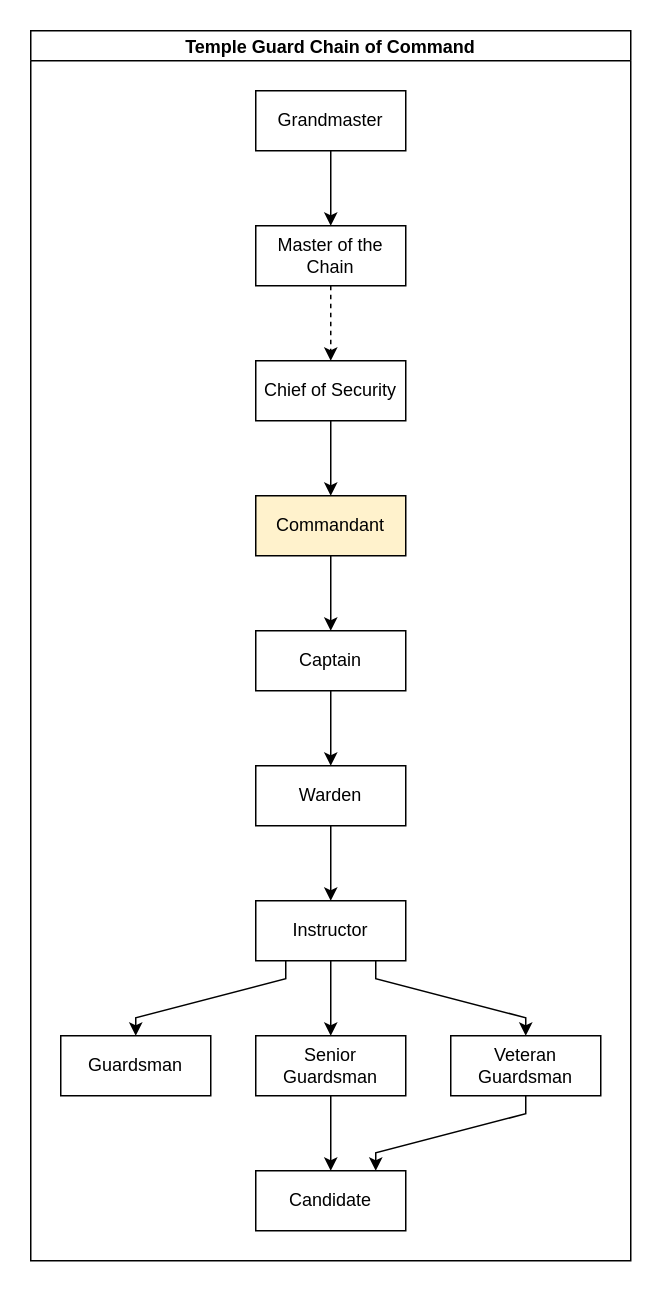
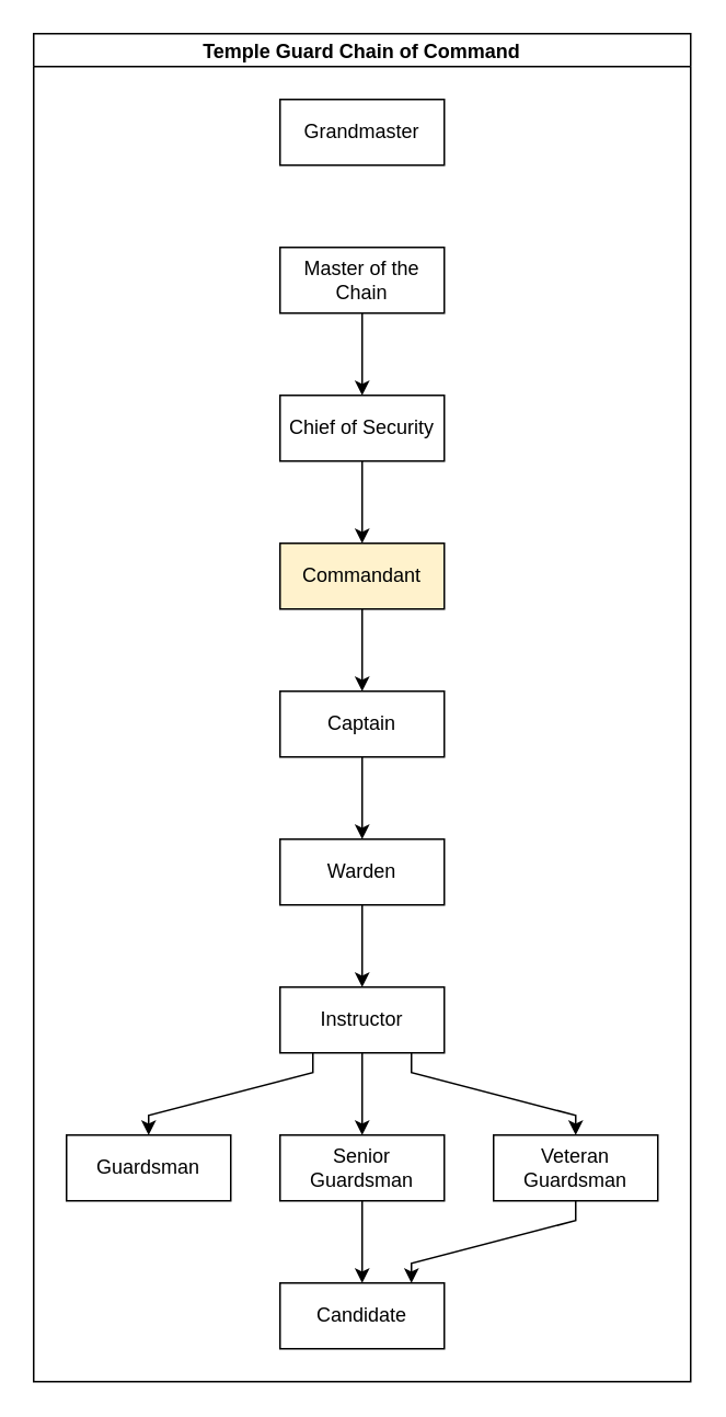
- <mxCell id="4" value="" style="edgeStyle=orthogonalEdgeStyle;rounded=0;orthogonalLoop=1;jettySize=auto;html=1;noEdgeStyle=1;orthogonal=1;" edge="1" source="3" target="5" parent="2"><mxGeometry relative="1" as="geometry"><Array as="points"><mxPoint x="200" y="92" /><mxPoint x="200" y="118" /></Array></mxGeometry></mxCell>
- <mxCell id="6" value="" style="edgeStyle=orthogonalEdgeStyle;rounded=0;orthogonalLoop=1;jettySize=auto;html=1;noEdgeStyle=1;orthogonal=1;dashed=1;" edge="1" target="7" source="5" parent="2"><mxGeometry relative="1" as="geometry"><mxPoint x="769" y="1365" as="sourcePoint" /><Array as="points"><mxPoint x="200" y="182" /><mxPoint x="200" y="208" /></Array></mxGeometry></mxCell>
+ <mxCell id="6" value="" style="edgeStyle=orthogonalEdgeStyle;rounded=0;orthogonalLoop=1;jettySize=auto;html=1;noEdgeStyle=1;orthogonal=1;" edge="1" target="7" source="5" parent="2"><mxGeometry relative="1" as="geometry"><mxPoint x="769" y="1365" as="sourcePoint" /><Array as="points"><mxPoint x="200" y="182" /><mxPoint x="200" y="208" /></Array></mxGeometry></mxCell>
